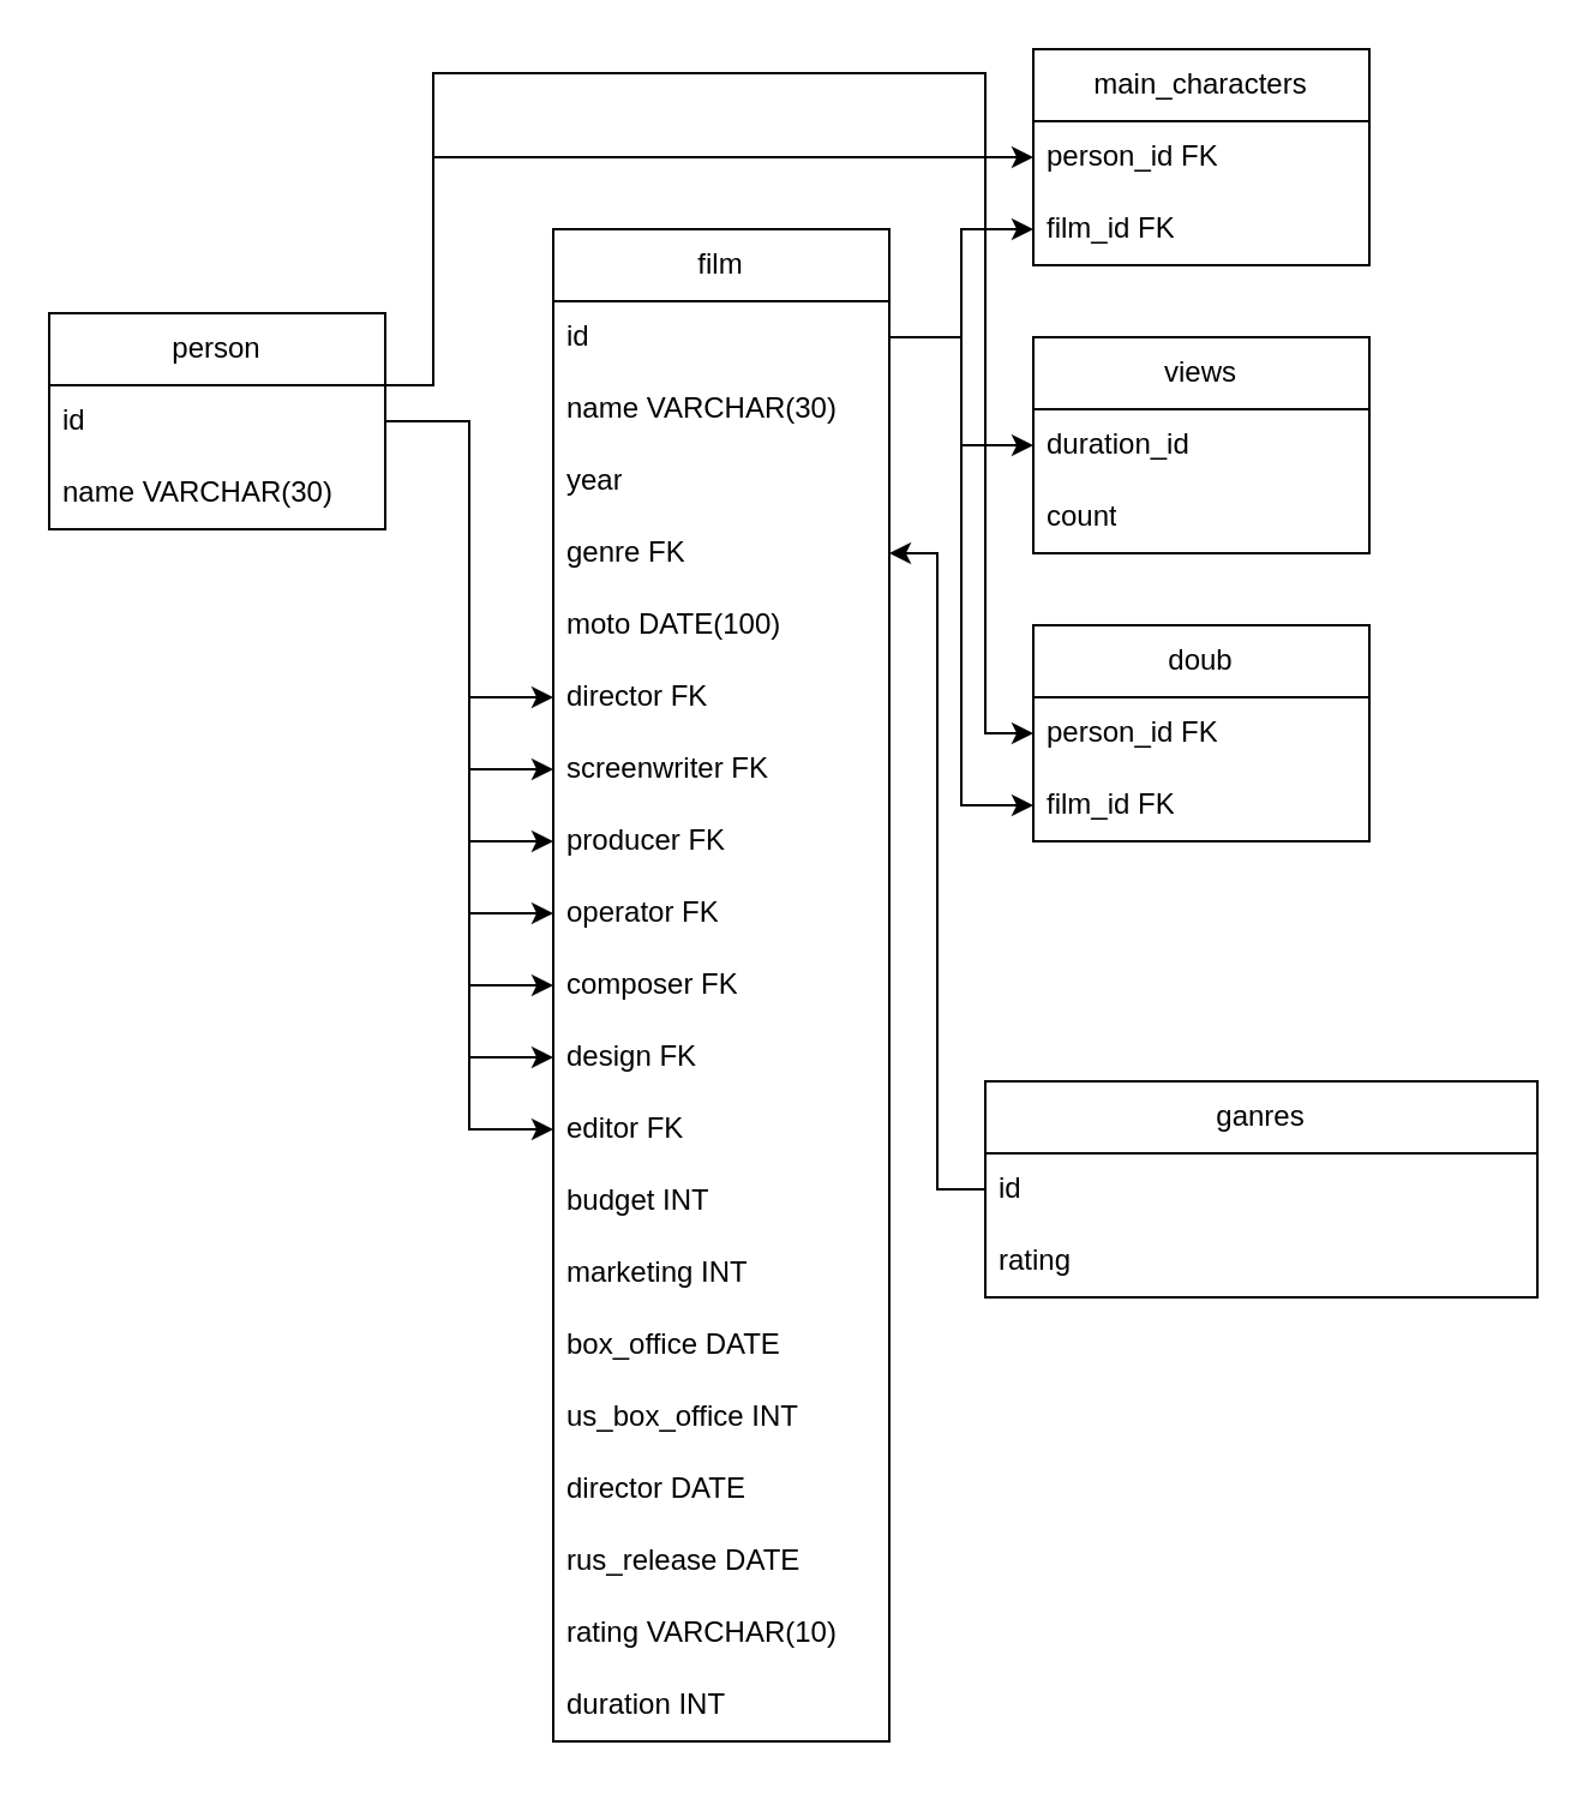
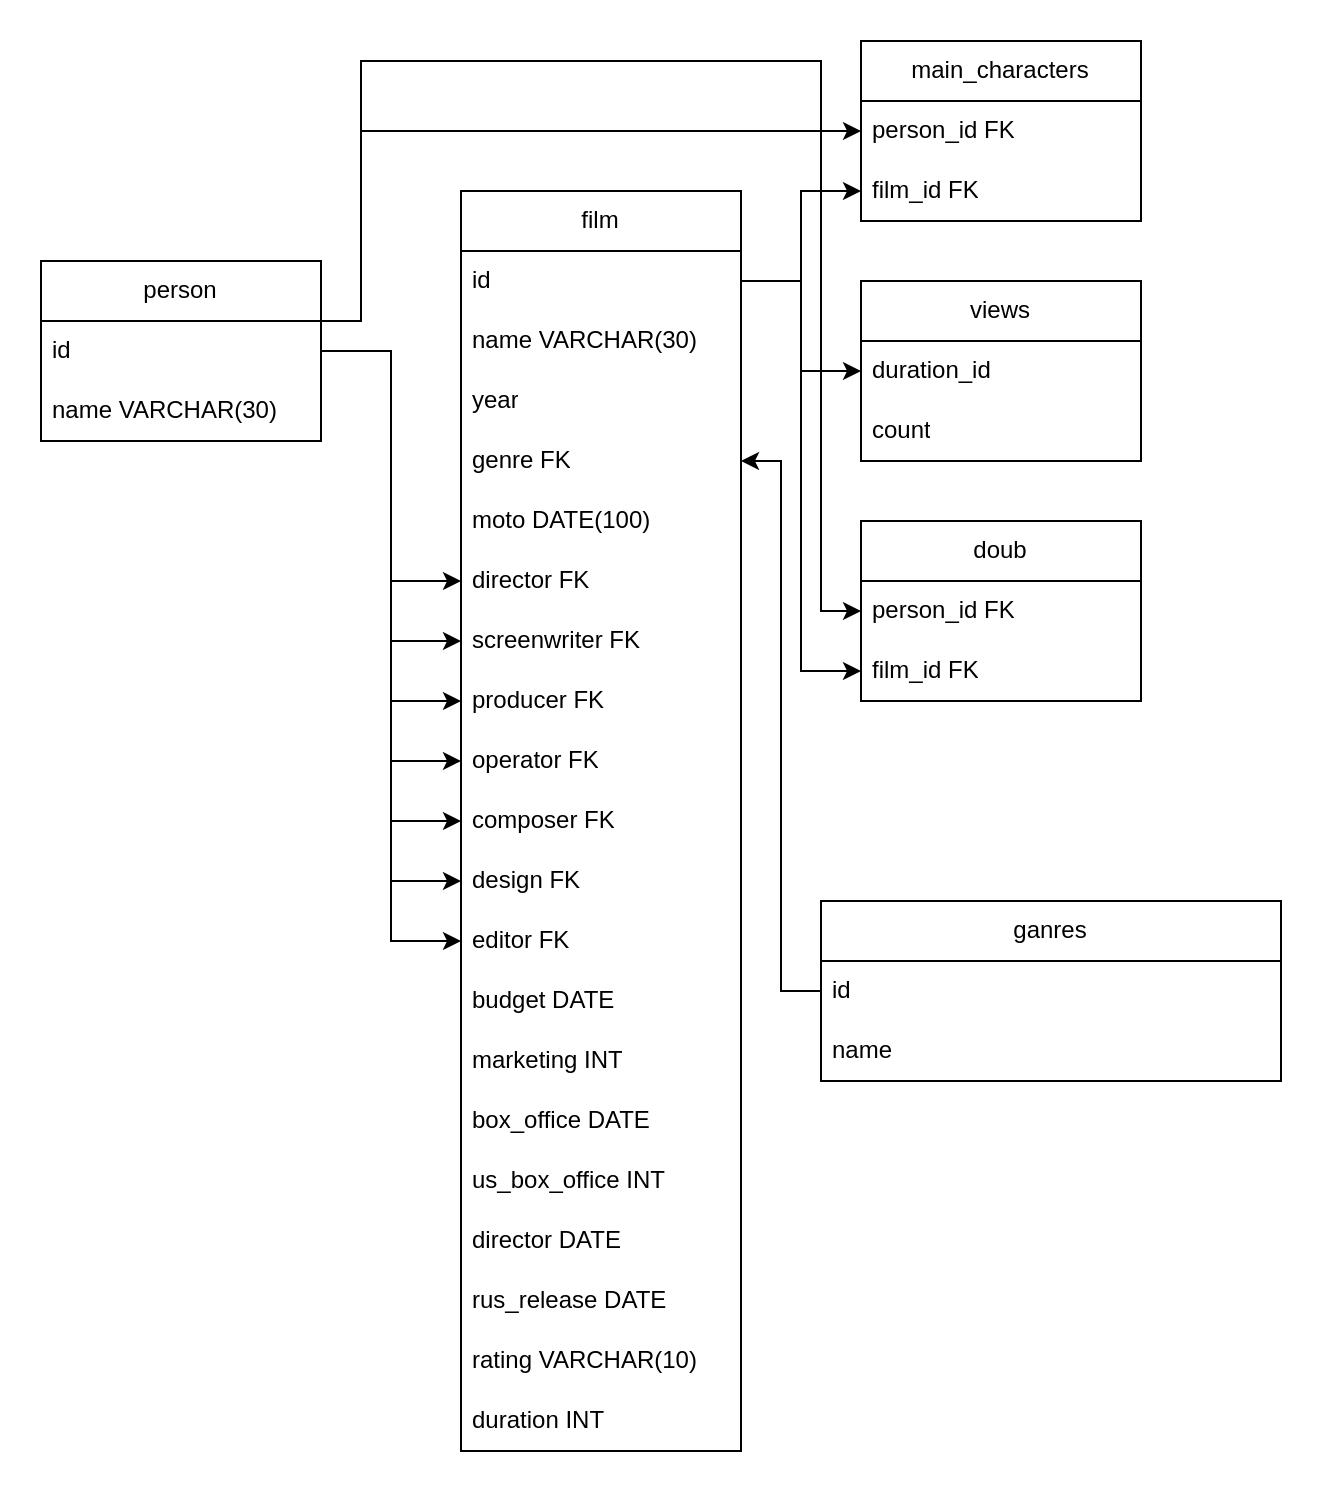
- <mxCell id="27" value="budget INT" style="text;strokeColor=none;fillColor=none;align=left;verticalAlign=middle;spacingLeft=4;spacingRight=4;overflow=hidden;points=[[0,0.5],[1,0.5]];portConstraint=eastwest;rotatable=0;whiteSpace=wrap;html=1;" vertex="1" parent="14"><mxGeometry y="390" width="140" height="30" as="geometry" /></mxCell>
+ <mxCell id="27" value="budget DATE" style="text;strokeColor=none;fillColor=none;align=left;verticalAlign=middle;spacingLeft=4;spacingRight=4;overflow=hidden;points=[[0,0.5],[1,0.5]];portConstraint=eastwest;rotatable=0;whiteSpace=wrap;html=1;" vertex="1" parent="14"><mxGeometry y="390" width="140" height="30" as="geometry" /></mxCell>
- <mxCell id="13" value="rating" style="text;strokeColor=none;fillColor=none;align=left;verticalAlign=middle;spacingLeft=4;spacingRight=4;overflow=hidden;points=[[0,0.5],[1,0.5]];portConstraint=eastwest;rotatable=0;whiteSpace=wrap;html=1;" vertex="1" parent="11"><mxGeometry y="60" width="230" height="30" as="geometry" /></mxCell>
+ <mxCell id="13" value="name" style="text;strokeColor=none;fillColor=none;align=left;verticalAlign=middle;spacingLeft=4;spacingRight=4;overflow=hidden;points=[[0,0.5],[1,0.5]];portConstraint=eastwest;rotatable=0;whiteSpace=wrap;html=1;" vertex="1" parent="11"><mxGeometry y="60" width="230" height="30" as="geometry" /></mxCell>
